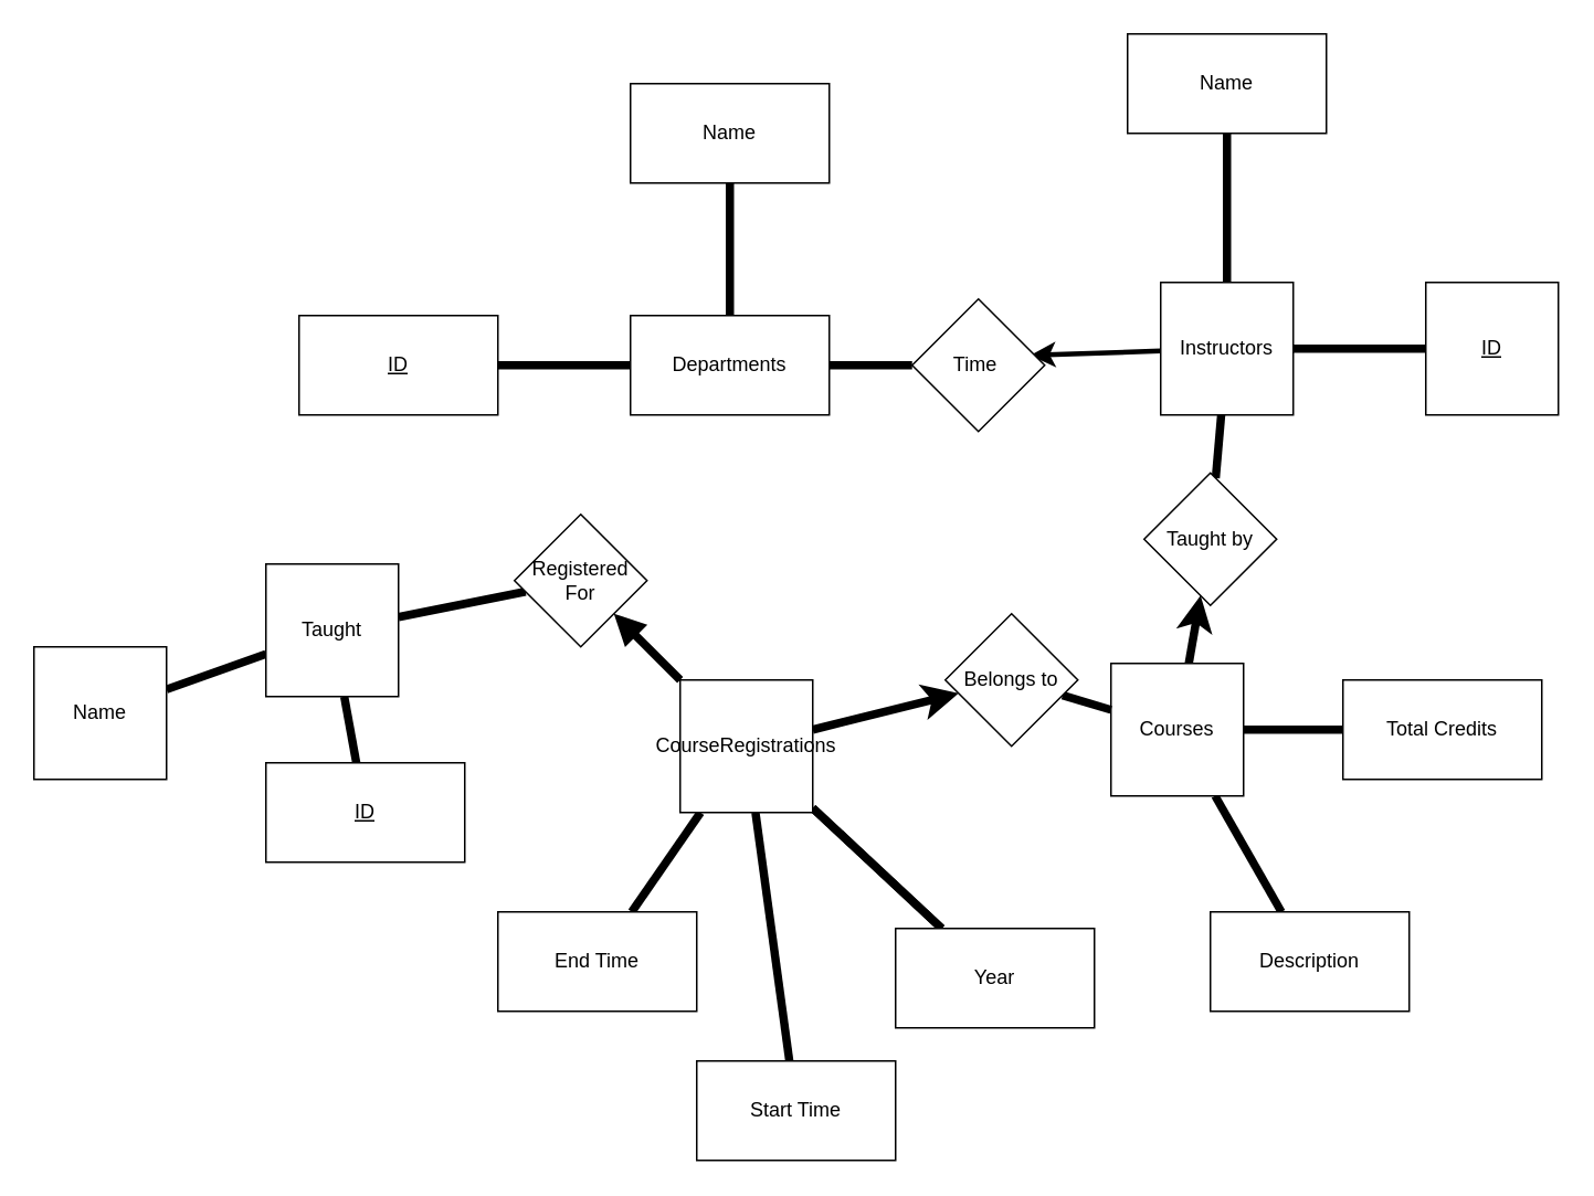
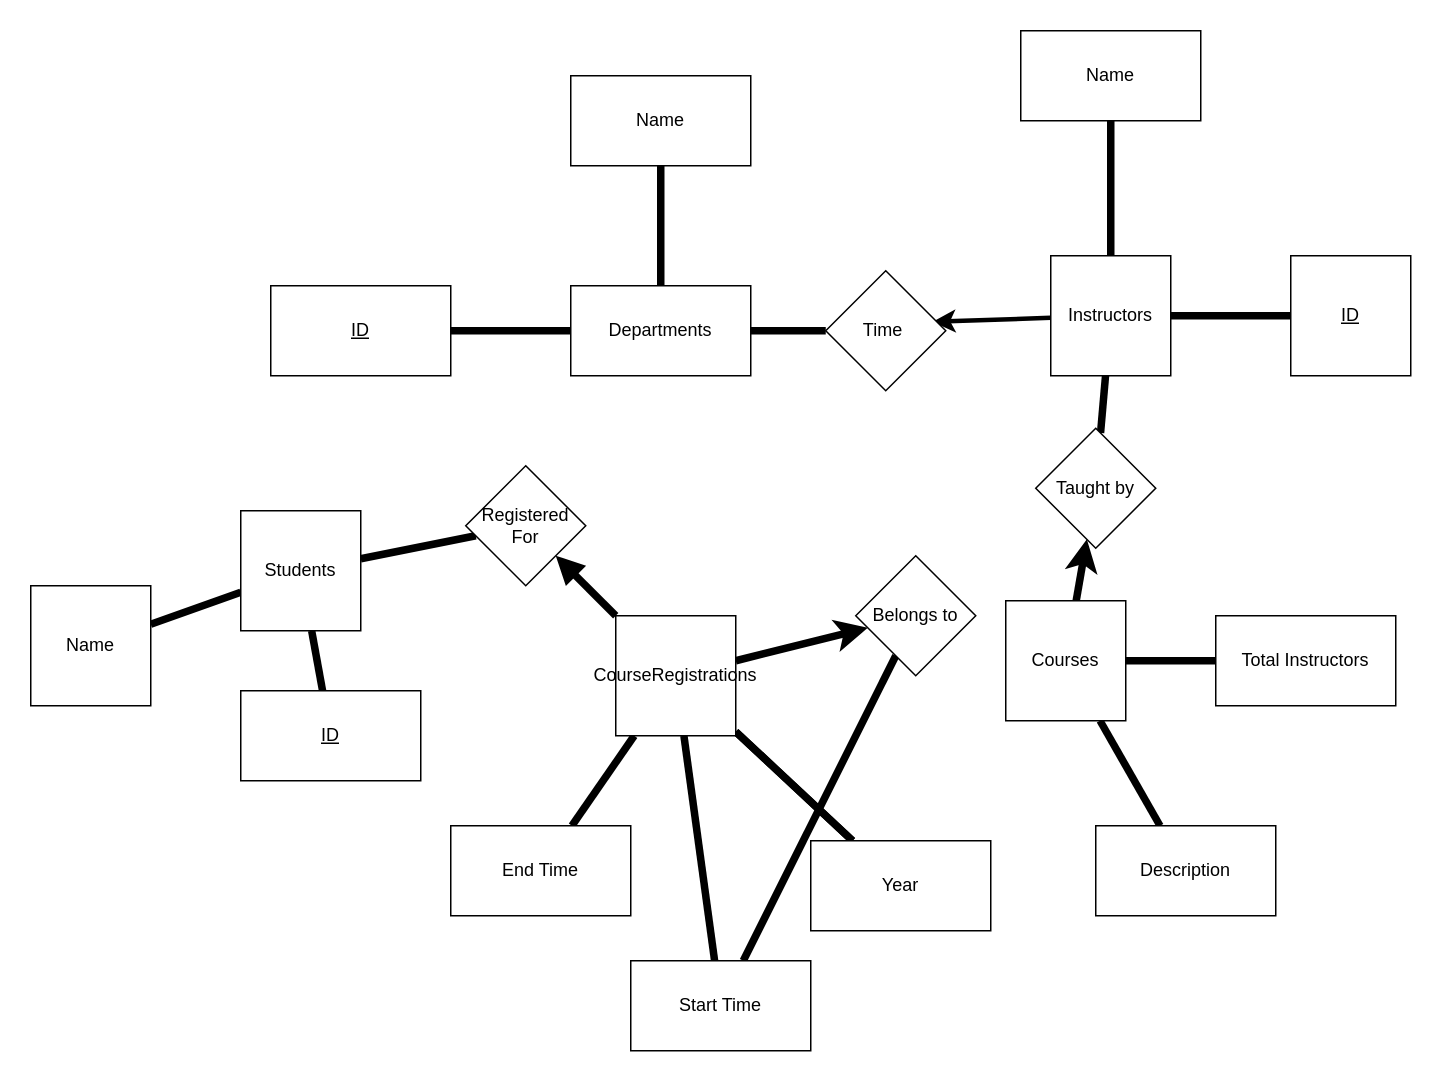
- <mxCell id="13" value="Taught" style="whiteSpace=wrap;html=1;aspect=fixed;" parent="1" vertex="1"><mxGeometry x="160" y="340" width="80" height="80" as="geometry" /></mxCell>
+ <mxCell id="13" value="Students" style="whiteSpace=wrap;html=1;aspect=fixed;" parent="1" vertex="1"><mxGeometry x="160" y="340" width="80" height="80" as="geometry" /></mxCell>
- <mxCell id="29" style="edgeStyle=none;html=1;startArrow=none;startFill=0;endArrow=none;endFill=0;strokeColor=default;strokeWidth=5;" edge="1" parent="1" source="30" target="9"><mxGeometry relative="1" as="geometry" /></mxCell>
+ <mxCell id="29" style="edgeStyle=none;html=1;startArrow=none;startFill=0;endArrow=none;endFill=0;strokeColor=default;strokeWidth=5;" edge="1" parent="1" source="30" target="39"><mxGeometry relative="1" as="geometry" /></mxCell>
- <mxCell id="41" value="Total Credits" style="whiteSpace=wrap;html=1;" vertex="1" parent="1"><mxGeometry x="810" y="410" width="120" height="60" as="geometry" /></mxCell>
+ <mxCell id="41" value="Total Instructors" style="whiteSpace=wrap;html=1;" vertex="1" parent="1"><mxGeometry x="810" y="410" width="120" height="60" as="geometry" /></mxCell>
